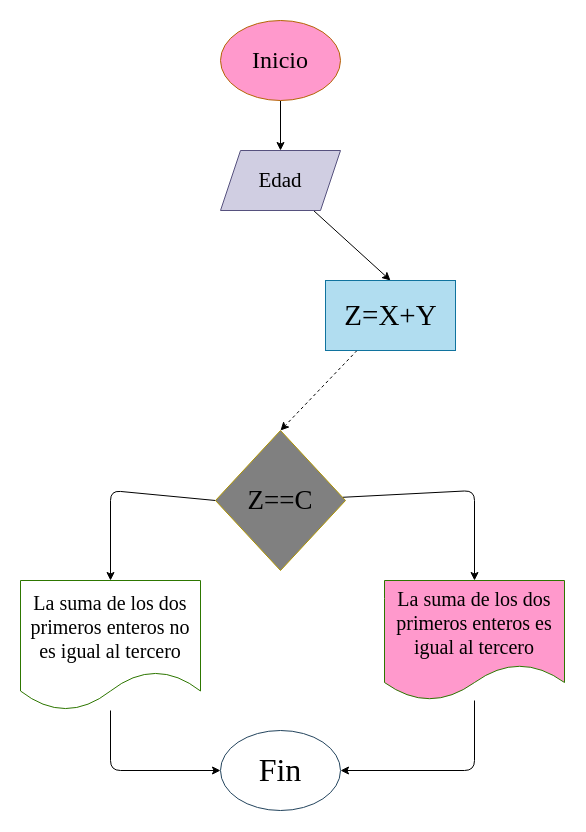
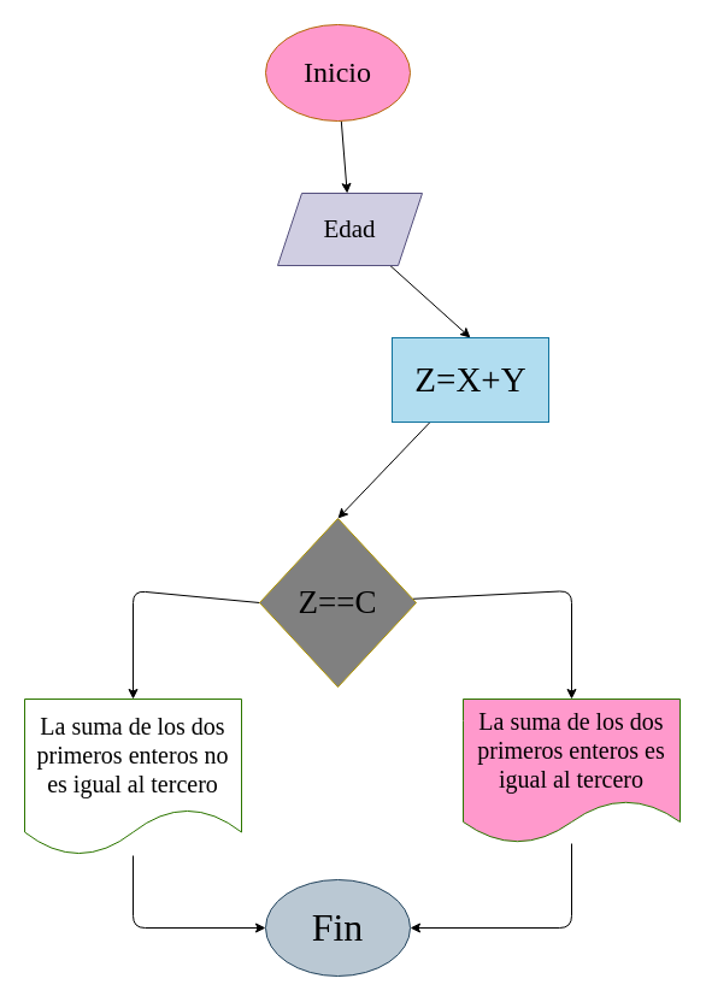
- <mxCell id="5" value="&lt;font style=&quot;font-size: 21px&quot; color=&quot;#000000&quot;&gt;Edad&lt;/font&gt;" style="shape=parallelogram;perimeter=parallelogramPerimeter;whiteSpace=wrap;html=1;fixedSize=1;fillColor=#d0cee2;strokeColor=#56517e;fontSize=21;fontFamily=Comic Sans MS;" parent="1" vertex="1"><mxGeometry x="220" y="150" width="120" height="60" as="geometry" /></mxCell>
+ <mxCell id="5" value="&lt;font style=&quot;font-size: 21px&quot; color=&quot;#000000&quot;&gt;Edad&lt;/font&gt;" style="shape=parallelogram;perimeter=parallelogramPerimeter;whiteSpace=wrap;html=1;fixedSize=1;fillColor=#d0cee2;strokeColor=#56517e;fontSize=21;fontFamily=Comic Sans MS;" parent="1" vertex="1"><mxGeometry x="230" y="160" width="120" height="60" as="geometry" /></mxCell>
- <mxCell id="14" style="edgeStyle=none;html=1;entryX=0.5;entryY=0;entryDx=0;entryDy=0;fontSize=18;dashed=1;" parent="1" source="15" target="8" edge="1"><mxGeometry relative="1" as="geometry" /></mxCell>
+ <mxCell id="14" style="edgeStyle=none;html=1;entryX=0.5;entryY=0;entryDx=0;entryDy=0;fontSize=18;" parent="1" source="15" target="8" edge="1"><mxGeometry relative="1" as="geometry" /></mxCell>
- <mxCell id="13" value="&lt;font color=&quot;#000000&quot;&gt;Fin&lt;/font&gt;" style="ellipse;whiteSpace=wrap;html=1;fontSize=32;fillColor=#ffffff;strokeColor=#23445d;fontFamily=Comic Sans MS;" parent="1" vertex="1"><mxGeometry x="220" y="730" width="120" height="80" as="geometry" /></mxCell>
+ <mxCell id="13" value="&lt;font color=&quot;#000000&quot;&gt;Fin&lt;/font&gt;" style="ellipse;whiteSpace=wrap;html=1;fontSize=32;fillColor=#bac8d3;strokeColor=#23445d;fontFamily=Comic Sans MS;" parent="1" vertex="1"><mxGeometry x="220" y="730" width="120" height="80" as="geometry" /></mxCell>
